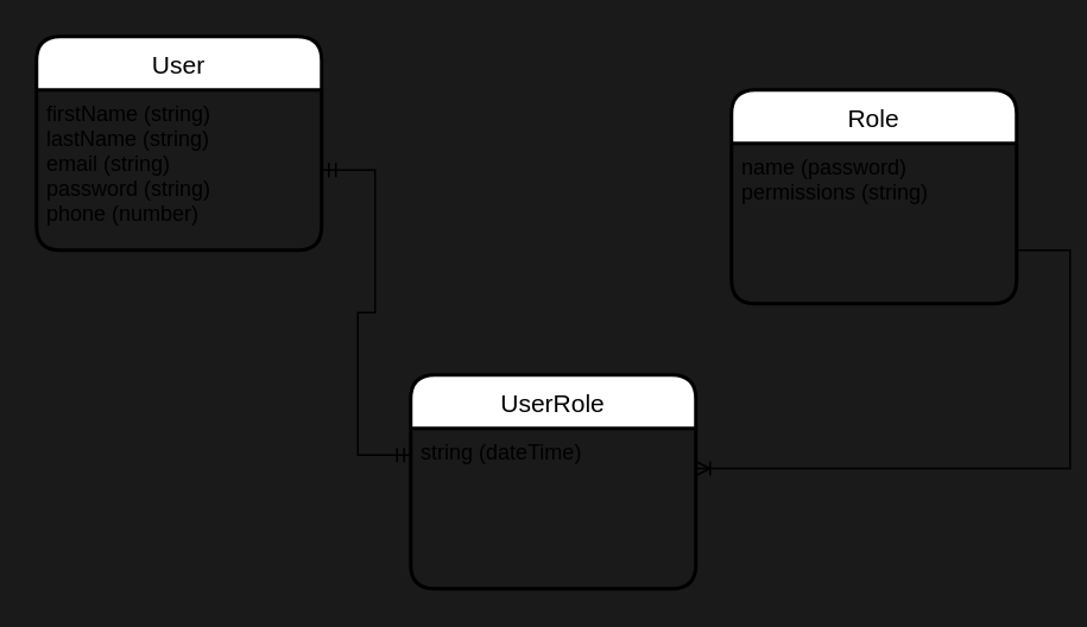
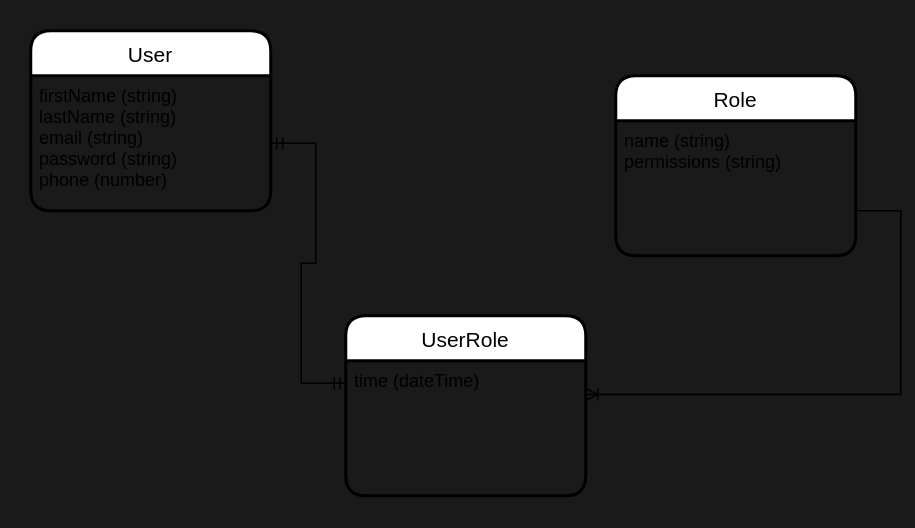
- <mxCell id="5" value="name (password)&#10;permissions (string)" style="align=left;strokeColor=none;fillColor=none;spacingLeft=4;fontSize=12;verticalAlign=top;resizable=0;rotatable=0;part=1;" parent="4" vertex="1"><mxGeometry y="30" width="160" height="90" as="geometry" /></mxCell>
+ <mxCell id="5" value="name (string)&#10;permissions (string)" style="align=left;strokeColor=none;fillColor=none;spacingLeft=4;fontSize=12;verticalAlign=top;resizable=0;rotatable=0;part=1;" parent="4" vertex="1"><mxGeometry y="30" width="160" height="90" as="geometry" /></mxCell>
- <mxCell id="8" value="string (dateTime)" style="align=left;strokeColor=none;fillColor=none;spacingLeft=4;fontSize=12;verticalAlign=top;resizable=0;rotatable=0;part=1;" parent="7" vertex="1"><mxGeometry y="30" width="160" height="90" as="geometry" /></mxCell>
+ <mxCell id="8" value="time (dateTime)" style="align=left;strokeColor=none;fillColor=none;spacingLeft=4;fontSize=12;verticalAlign=top;resizable=0;rotatable=0;part=1;" parent="7" vertex="1"><mxGeometry y="30" width="160" height="90" as="geometry" /></mxCell>
